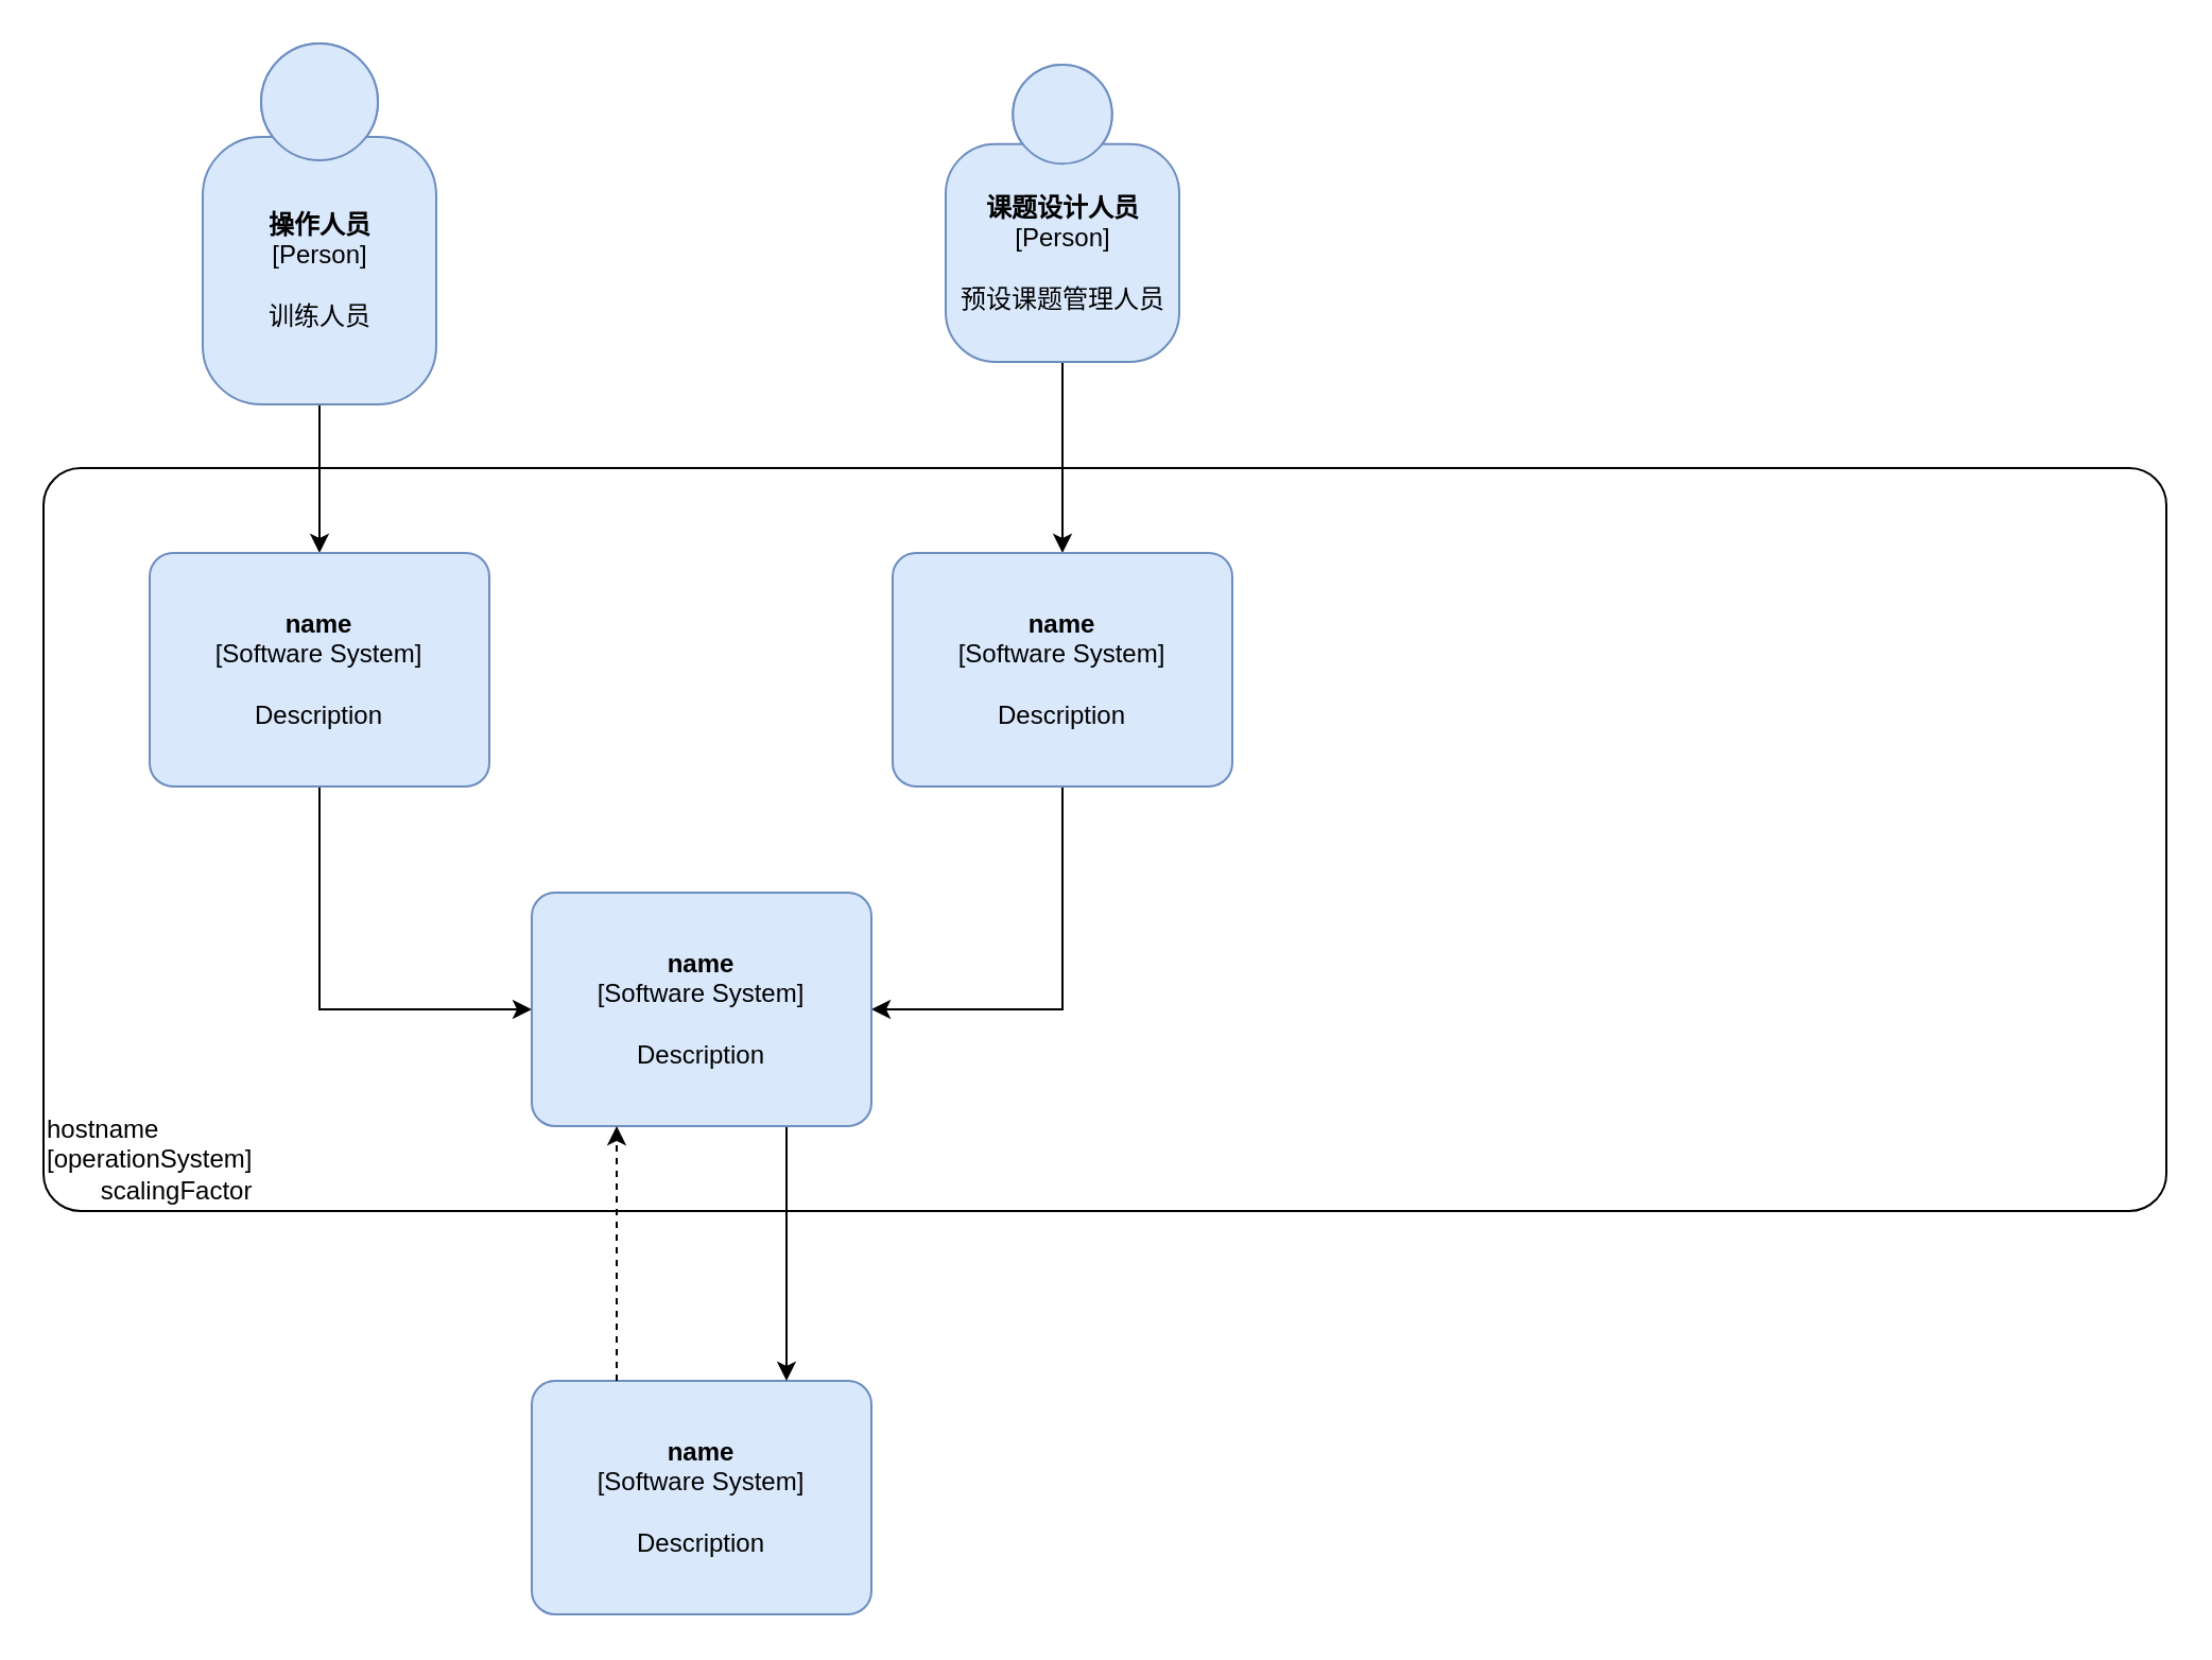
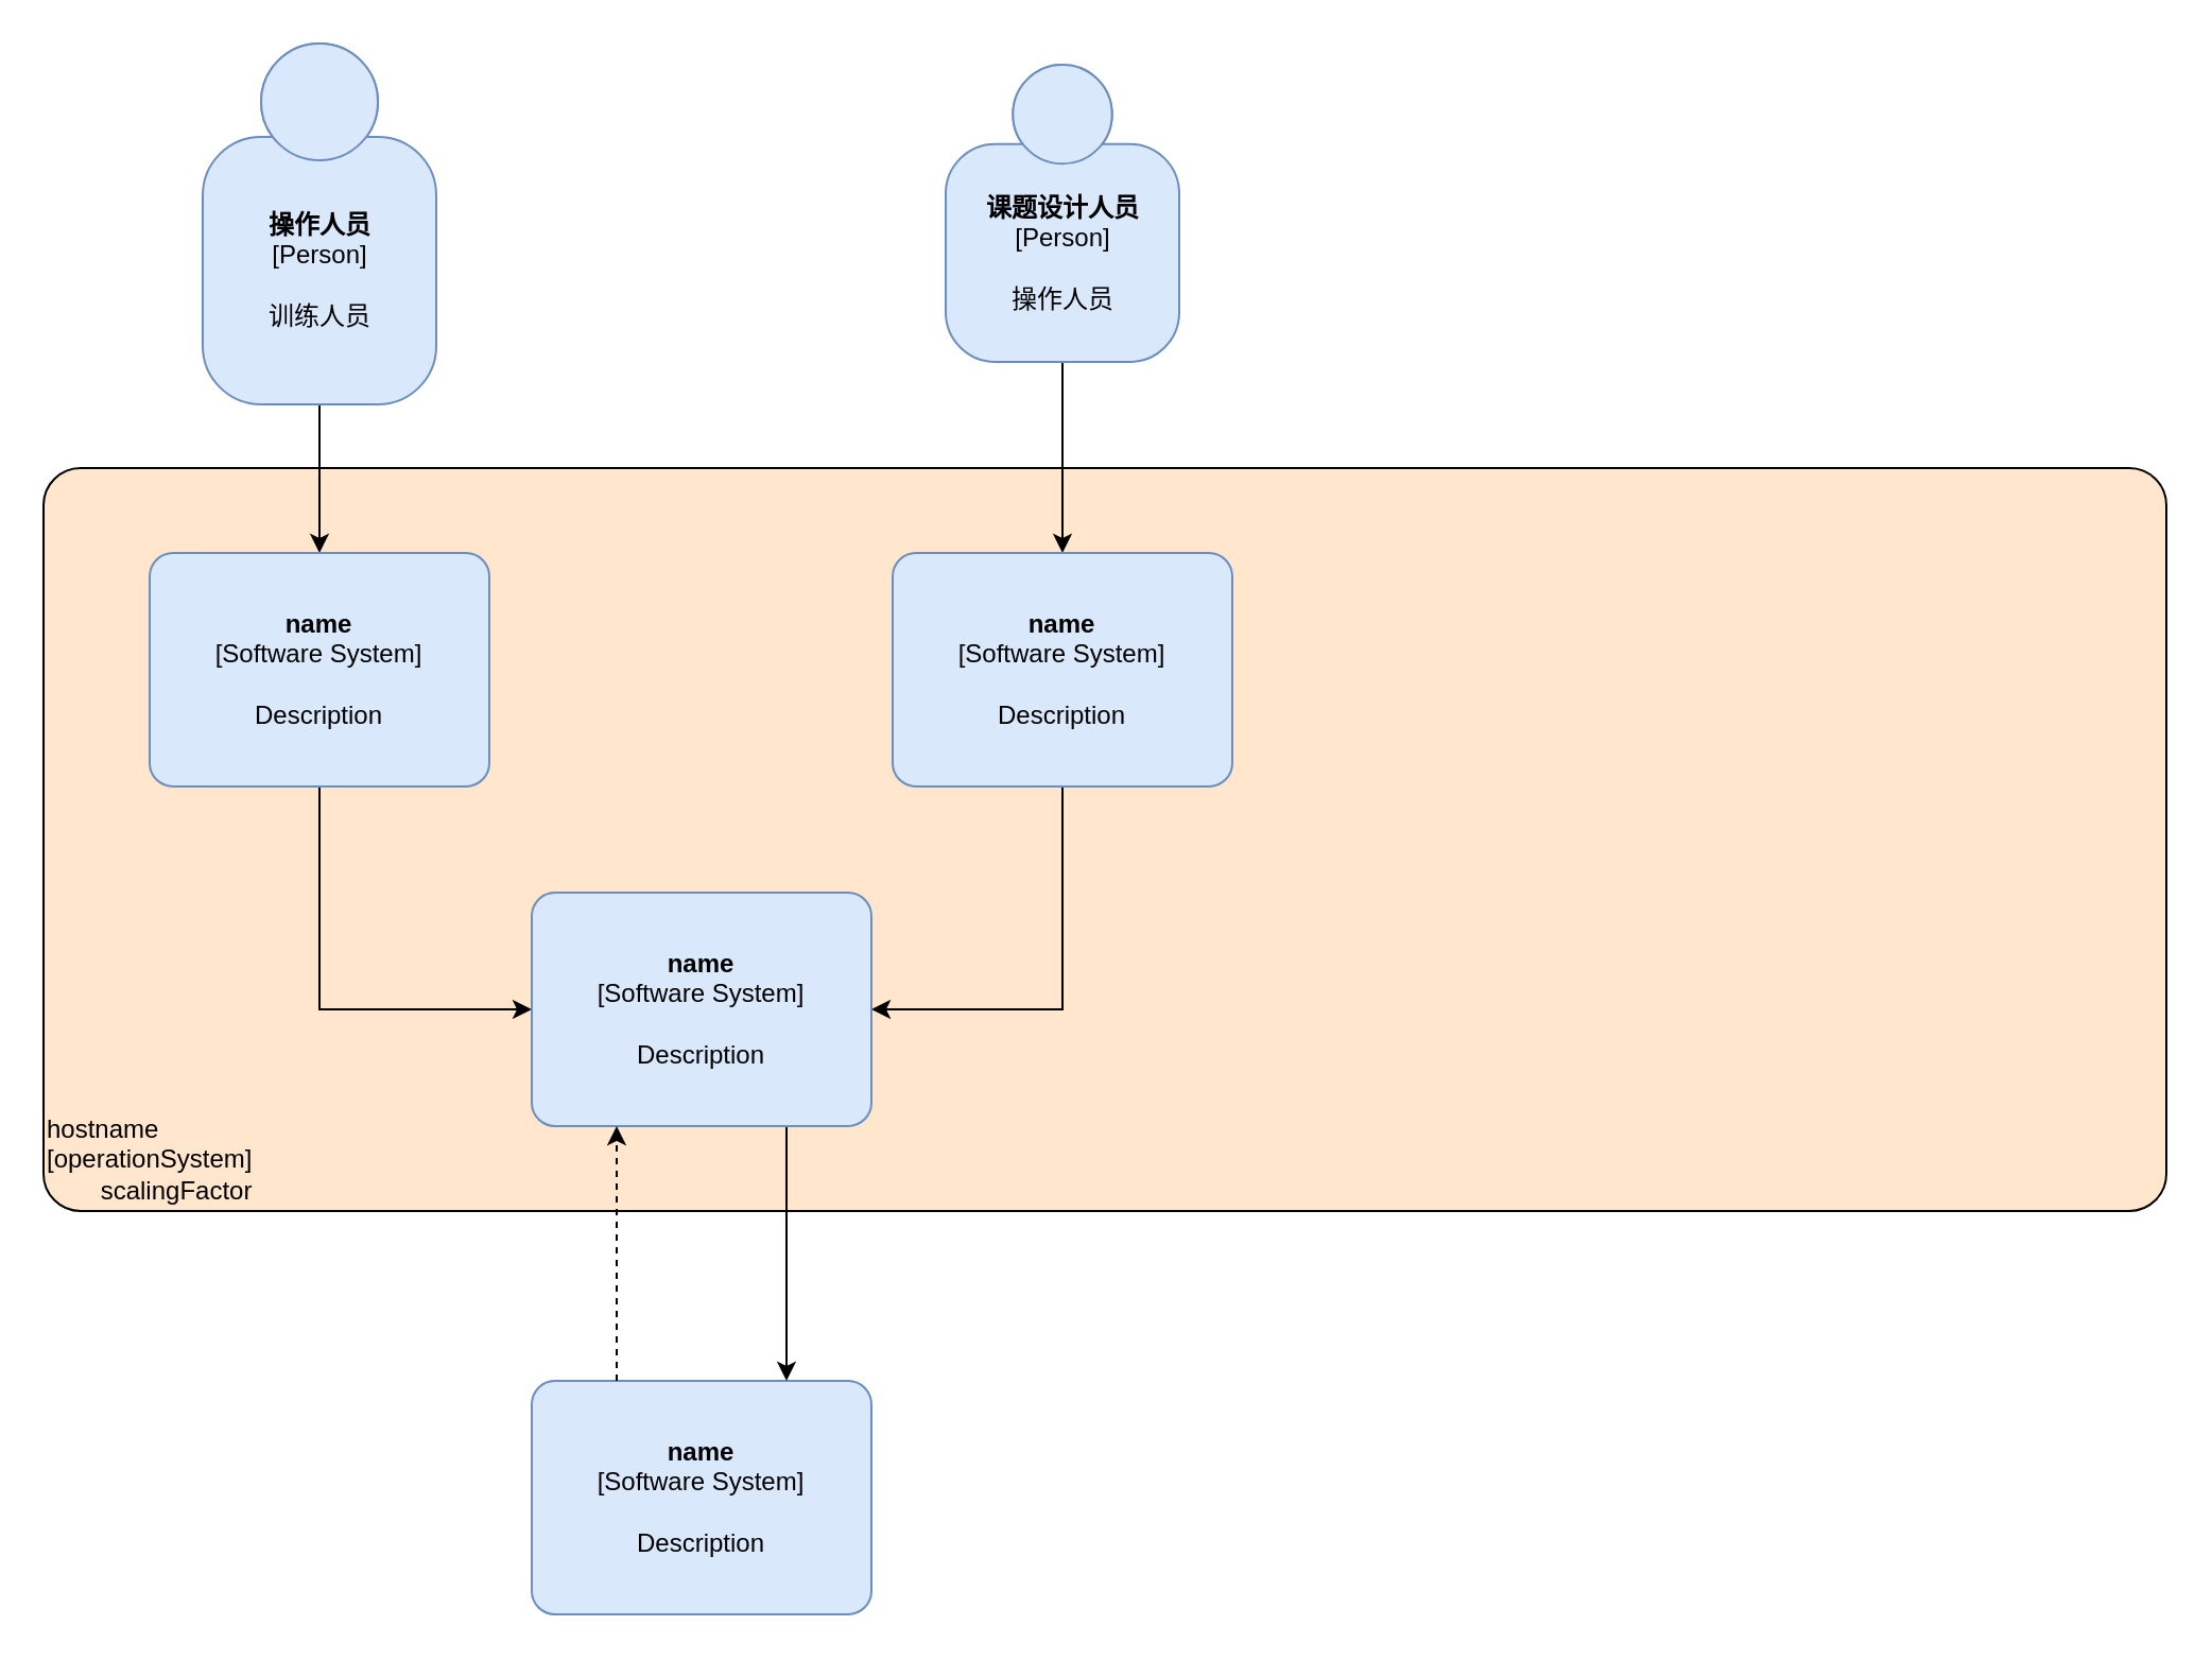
- <mxCell id="9" value="&lt;b&gt;课题设计人员&lt;/b&gt;&lt;br&gt;&lt;div&gt;[Person]&lt;/div&gt;&lt;br&gt;&lt;div&gt;预设课题管理人员&lt;/div&gt;" style="html=1;dashed=0;whitespace=wrap;fillColor=#DAE8FC;strokeColor=#6C8EBF;shape=mxgraph.c4.person;align=center;points=[[0.5,0,0],[1,0.5,0],[1,0.75,0],[0.75,1,0],[0.5,1,0],[0.25,1,0],[0,0.75,0],[0,0.5,0]];" vertex="1" parent="1"><mxGeometry x="445" y="30" width="110.0" height="140" as="geometry" /></mxCell>
+ <mxCell id="9" value="&lt;b&gt;课题设计人员&lt;/b&gt;&lt;br&gt;&lt;div&gt;[Person]&lt;/div&gt;&lt;br&gt;&lt;div&gt;操作人员&lt;/div&gt;" style="html=1;dashed=0;whitespace=wrap;fillColor=#DAE8FC;strokeColor=#6C8EBF;shape=mxgraph.c4.person;align=center;points=[[0.5,0,0],[1,0.5,0],[1,0.75,0],[0.75,1,0],[0.5,1,0],[0.25,1,0],[0,0.75,0],[0,0.5,0]];" vertex="1" parent="1"><mxGeometry x="445" y="30" width="110.0" height="140" as="geometry" /></mxCell>
- <mxCell id="2" value="&lt;div style=&quot;text-align: left&quot;&gt;hostname&lt;/div&gt;&lt;div style=&quot;text-align: left&quot;&gt;[operationSystem]&lt;/div&gt;&lt;div style=&quot;text-align: right&quot;&gt;scalingFactor&lt;/div&gt;" style="rounded=1;whiteSpace=wrap;html=1;labelBackgroundColor=none;fillColor=#ffffff;fontColor=#000000;align=left;arcSize=5;strokeColor=#000000;verticalAlign=bottom;points=[[0.25,0,0],[0.5,0,0],[0.75,0,0],[1,0.25,0],[1,0.5,0],[1,0.75,0],[0.75,1,0],[0.5,1,0],[0.25,1,0],[0,0.75,0],[0,0.5,0],[0,0.25,0]];" vertex="1" parent="1"><mxGeometry x="20" y="220" width="1000" height="350" as="geometry" /></mxCell>
+ <mxCell id="2" value="&lt;div style=&quot;text-align: left&quot;&gt;hostname&lt;/div&gt;&lt;div style=&quot;text-align: left&quot;&gt;[operationSystem]&lt;/div&gt;&lt;div style=&quot;text-align: right&quot;&gt;scalingFactor&lt;/div&gt;" style="rounded=1;whiteSpace=wrap;html=1;labelBackgroundColor=none;fillColor=#ffe6cc;fontColor=#000000;align=left;arcSize=5;strokeColor=#000000;verticalAlign=bottom;points=[[0.25,0,0],[0.5,0,0],[0.75,0,0],[1,0.25,0],[1,0.5,0],[1,0.75,0],[0.75,1,0],[0.5,1,0],[0.25,1,0],[0,0.75,0],[0,0.5,0],[0,0.25,0]];" vertex="1" parent="1"><mxGeometry x="20" y="220" width="1000" height="350" as="geometry" /></mxCell>
